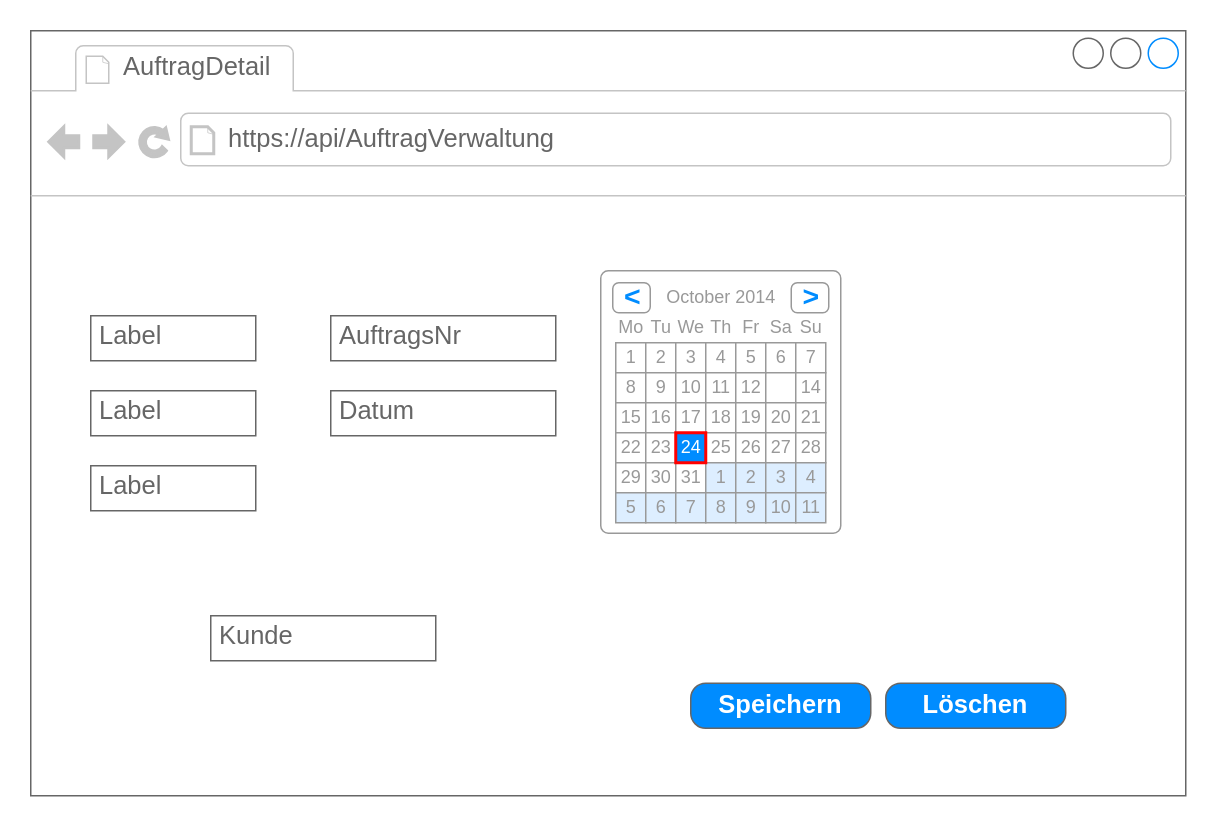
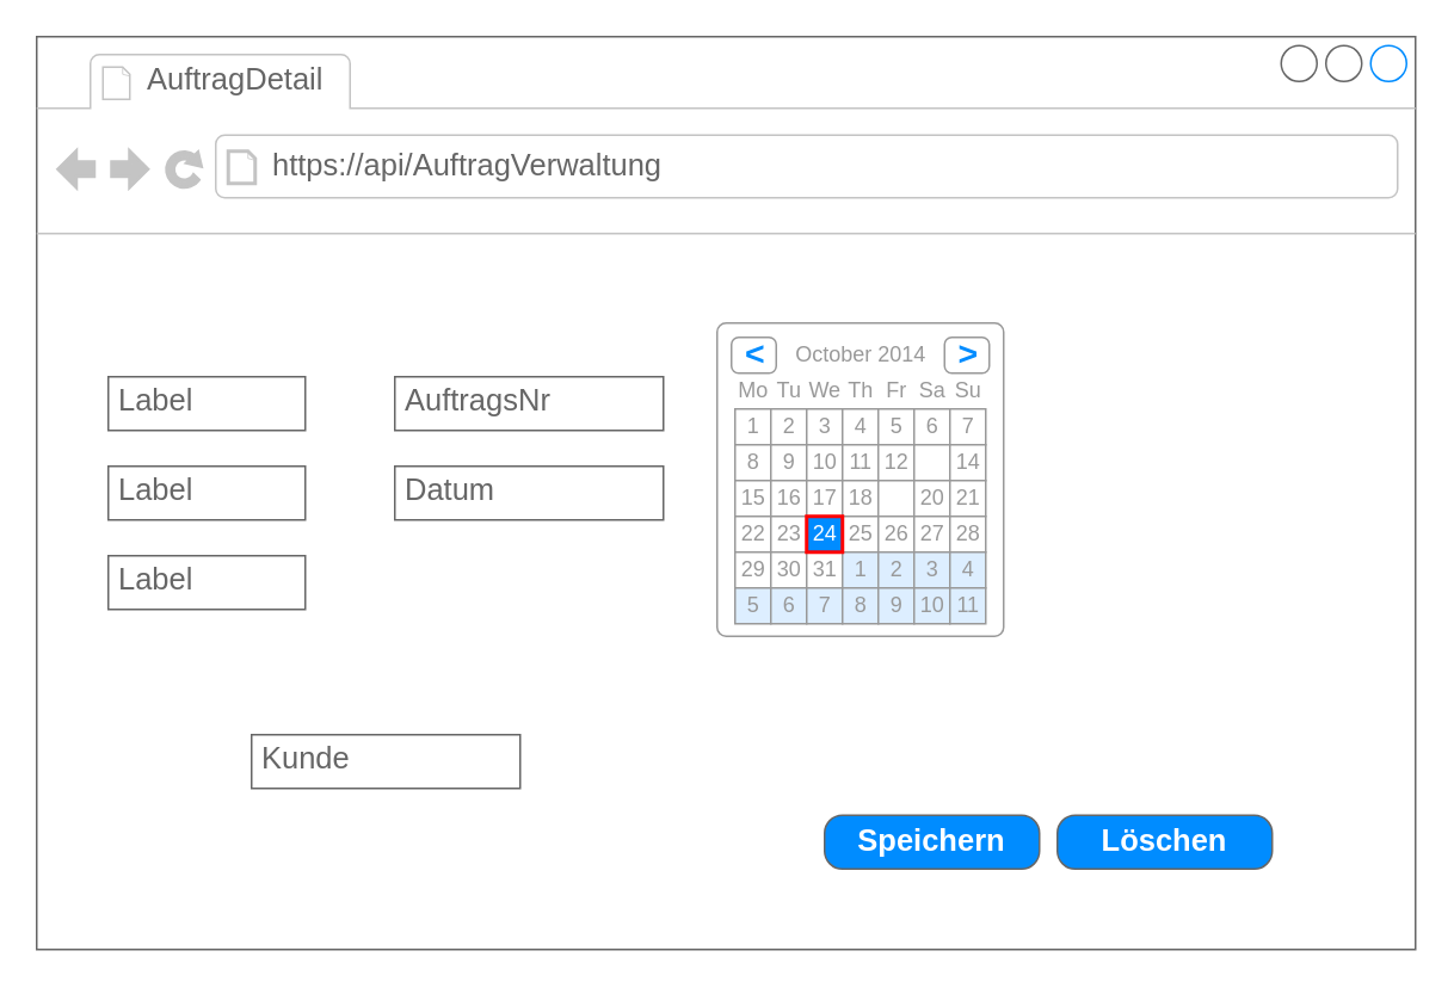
- <mxCell id="41" value="19" style="strokeWidth=1;shadow=0;dashed=0;align=center;html=1;shape=mxgraph.mockup.forms.rrect;rSize=0;strokeColor=#999999;fontColor=#999999;" parent="13" vertex="1"><mxGeometry x="90" y="88" width="20" height="20" as="geometry" /></mxCell>
